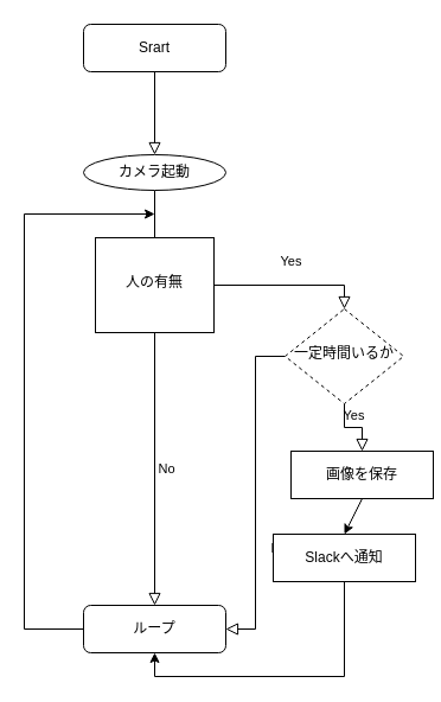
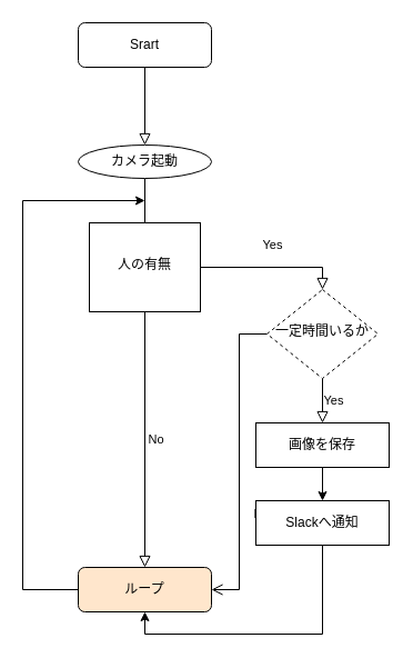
- <mxCell id="13" value="画像を保存" style="rounded=0;whiteSpace=wrap;html=1;" vertex="1" parent="1"><mxGeometry x="245" y="380" width="120" height="40" as="geometry" /></mxCell>
+ <mxCell id="13" value="画像を保存" style="rounded=0;whiteSpace=wrap;html=1;" vertex="1" parent="1"><mxGeometry x="230" y="380" width="120" height="40" as="geometry" /></mxCell>
- <mxCell id="7" value="ループ" style="rounded=1;whiteSpace=wrap;html=1;fontSize=12;glass=0;strokeWidth=1;shadow=0;" vertex="1" parent="1"><mxGeometry x="70" y="510" width="120" height="40" as="geometry" /></mxCell>
+ <mxCell id="7" value="ループ" style="rounded=1;whiteSpace=wrap;html=1;fontSize=12;glass=0;strokeWidth=1;shadow=0;fillColor=#ffe6cc;" vertex="1" parent="1"><mxGeometry x="70" y="510" width="120" height="40" as="geometry" /></mxCell>
- <mxCell id="8" value="No" style="rounded=0;html=1;jettySize=auto;orthogonalLoop=1;fontSize=11;endArrow=block;endFill=0;endSize=8;strokeWidth=1;shadow=0;labelBackgroundColor=none;edgeStyle=orthogonalEdgeStyle;entryX=1;entryY=0.5;entryDx=0;entryDy=0;" edge="1" parent="1" source="10" target="7"><mxGeometry x="0.333" y="20" relative="1" as="geometry"><mxPoint as="offset" /><mxPoint x="450" y="330" as="targetPoint" /></mxGeometry></mxCell>
+ <mxCell id="8" value="No" style="rounded=0;html=1;jettySize=auto;orthogonalLoop=1;fontSize=11;endArrow=open;endFill=0;endSize=8;strokeWidth=1;shadow=0;labelBackgroundColor=none;edgeStyle=orthogonalEdgeStyle;entryX=1;entryY=0.5;entryDx=0;entryDy=0;" edge="1" parent="1" source="10" target="7"><mxGeometry x="0.333" y="20" relative="1" as="geometry"><mxPoint as="offset" /><mxPoint x="450" y="330" as="targetPoint" /></mxGeometry></mxCell>
